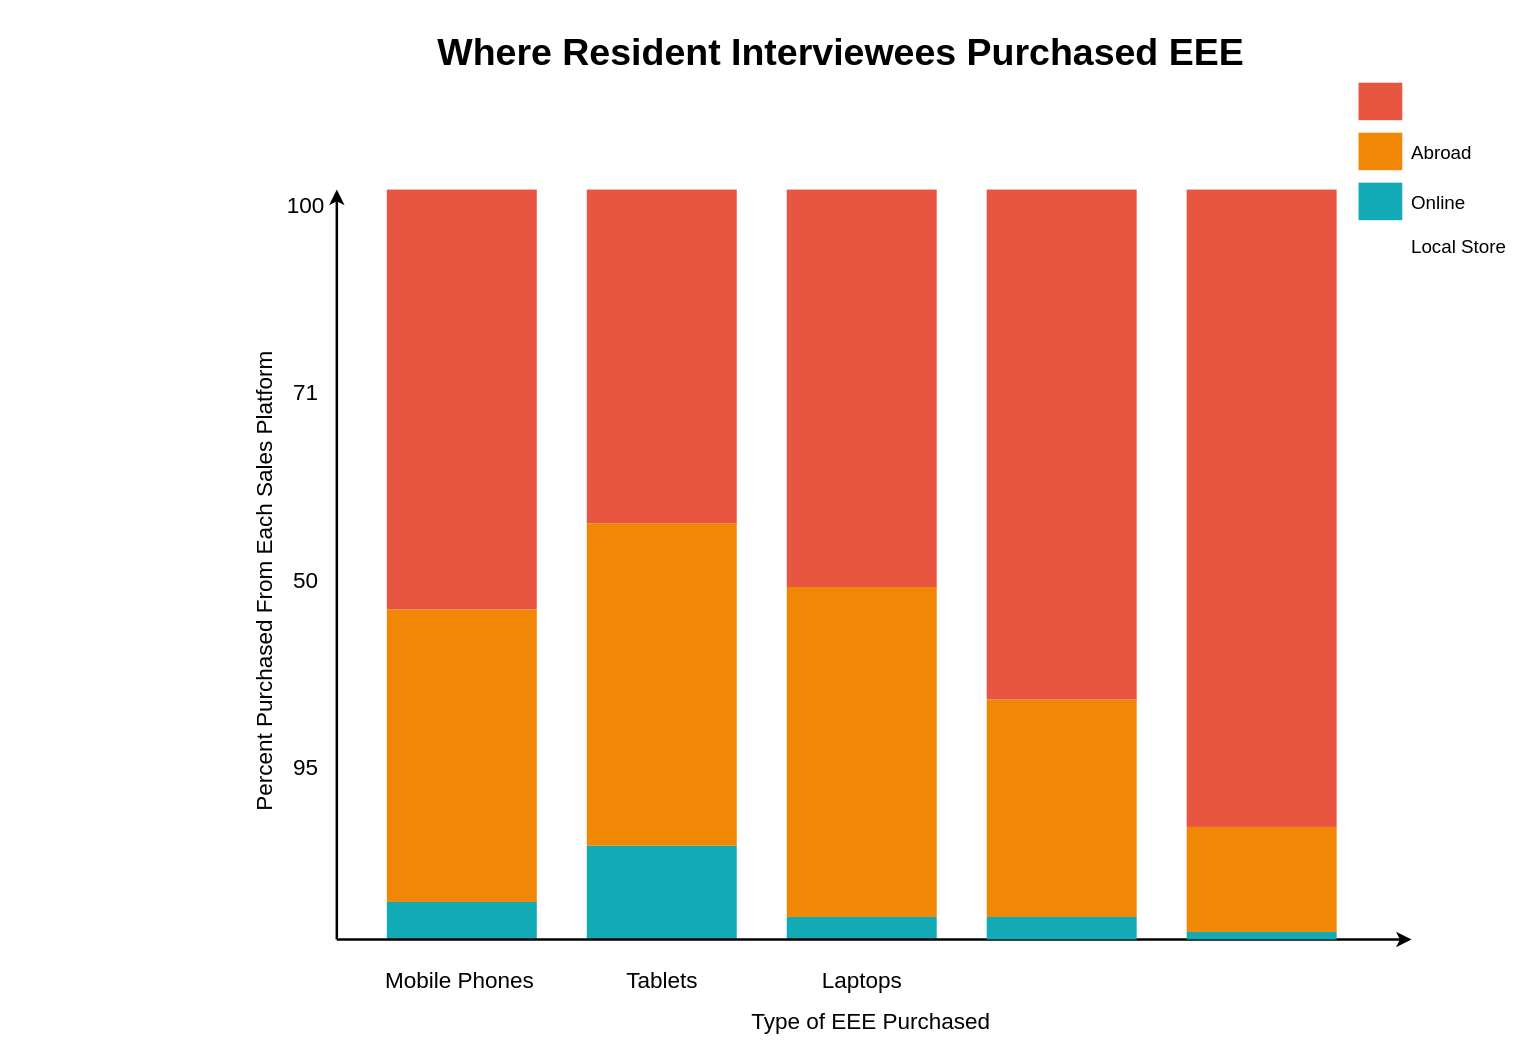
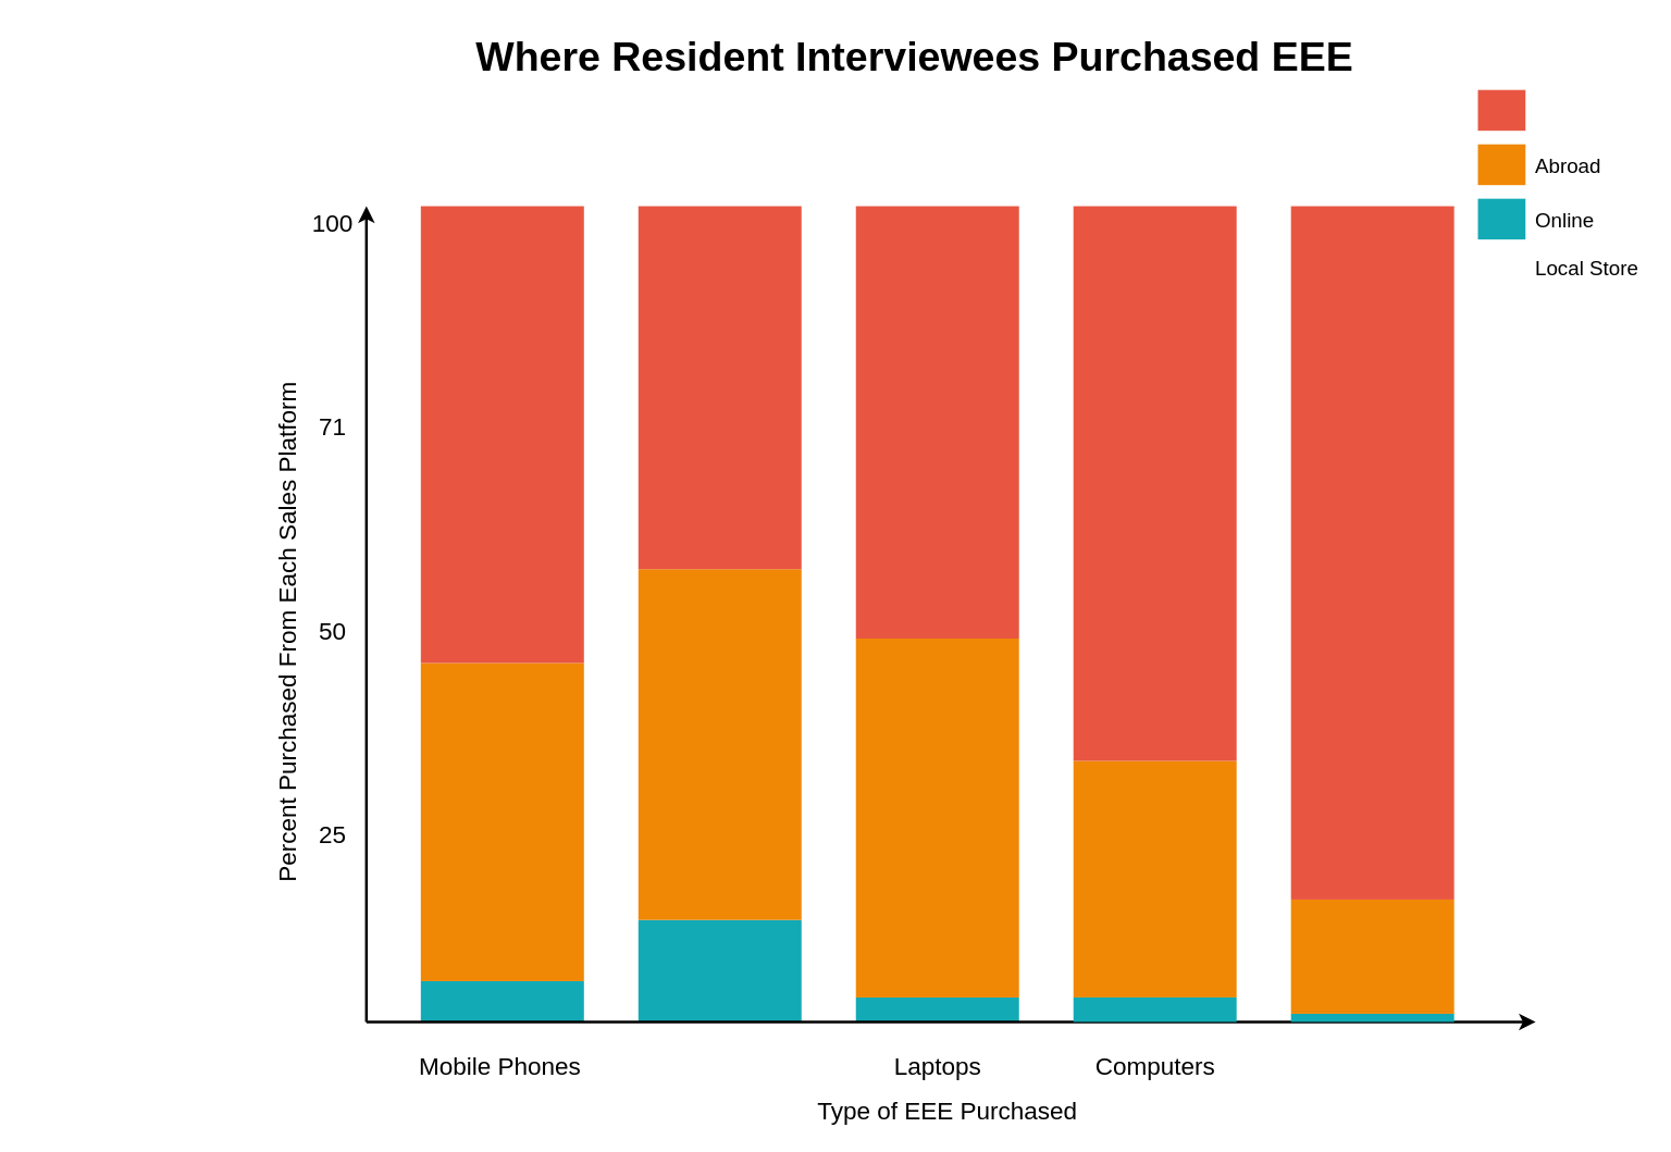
- <mxCell id="25" value="95" style="text;spacingTop=-5;align=center;verticalAlign=middle;fontStyle=0;html=1;fontSize=18;points=[]" parent="1" vertex="1"><mxGeometry x="229" y="601" width="30" height="30" as="geometry" /></mxCell>
+ <mxCell id="25" value="25" style="text;spacingTop=-5;align=center;verticalAlign=middle;fontStyle=0;html=1;fontSize=18;points=[]" parent="1" vertex="1"><mxGeometry x="229" y="601" width="30" height="30" as="geometry" /></mxCell>
- <mxCell id="16" value="Tablets" style="text;spacingTop=-5;align=center;verticalAlign=middle;fontStyle=0;html=1;fontSize=18;points=[];strokeColor=none;" parent="1" vertex="1"><mxGeometry x="469" y="771" width="120" height="30" as="geometry" /></mxCell>
+ <mxCell id="31" value="Computers" style="text;spacingTop=-5;align=center;verticalAlign=middle;fontStyle=0;html=1;fontSize=18;points=[];strokeColor=none;" parent="1" vertex="1"><mxGeometry x="789" y="771" width="120" height="30" as="geometry" /></mxCell>
